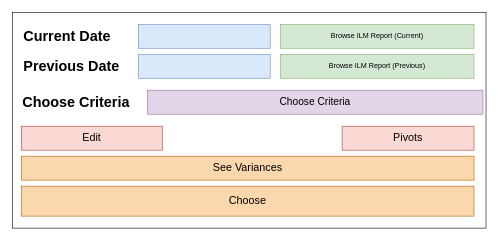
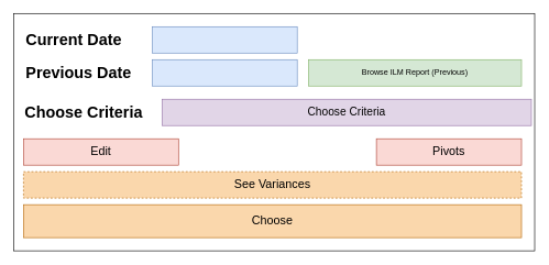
- <mxCell id="7" value="Browse ILM Report (Current)" style="rounded=0;whiteSpace=wrap;html=1;fillColor=#d5e8d4;strokeColor=#82b366;" vertex="1" parent="1"><mxGeometry x="467" y="40" width="323" height="40" as="geometry" /></mxCell>
- <mxCell id="13" value="&lt;font style=&quot;font-size: 18px;&quot;&gt;See Variances&lt;/font&gt;" style="rounded=0;whiteSpace=wrap;html=1;fillColor=#fad7ac;strokeColor=#b46504;" vertex="1" parent="1"><mxGeometry x="35" y="260" width="755" height="40" as="geometry" /></mxCell>
+ <mxCell id="13" value="&lt;font style=&quot;font-size: 18px;&quot;&gt;See Variances&lt;/font&gt;" style="rounded=0;whiteSpace=wrap;html=1;fillColor=#fad7ac;strokeColor=#b46504;dashed=1;" vertex="1" parent="1"><mxGeometry x="35" y="260" width="755" height="40" as="geometry" /></mxCell>
